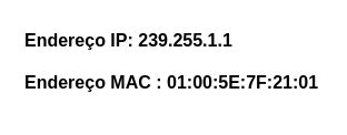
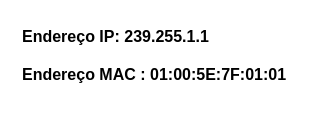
- <mxCell id="2" value="&lt;div&gt;&lt;b&gt;Endereço IP: &lt;span style=&quot;color: light-dark(rgb(0, 0, 0), rgb(0, 102, 204));&quot;&gt;239.255.1.1&lt;/span&gt;&lt;/b&gt;&lt;/div&gt;&lt;div&gt;&lt;b&gt;&lt;br&gt;&lt;/b&gt;&lt;/div&gt;&lt;div&gt;&lt;b&gt;Endereço MAC : &lt;span style=&quot;color: light-dark(rgb(0, 0, 0), rgb(204, 0, 204));&quot;&gt;01:00:5E:7F:21:01&lt;br&gt;&lt;/span&gt;&lt;/b&gt;&lt;/div&gt;" style="text;html=1;whiteSpace=wrap;overflow=hidden;rounded=0;fontFamily=Helvetica;fontStyle=0;fontSize=16;" vertex="1" parent="1"><mxGeometry x="20" y="20" width="270" height="80" as="geometry" /></mxCell>
+ <mxCell id="2" value="&lt;div&gt;&lt;b&gt;Endereço IP: &lt;span style=&quot;color: light-dark(rgb(0, 0, 0), rgb(0, 102, 204));&quot;&gt;239.255.1.1&lt;/span&gt;&lt;/b&gt;&lt;/div&gt;&lt;div&gt;&lt;b&gt;&lt;br&gt;&lt;/b&gt;&lt;/div&gt;&lt;div&gt;&lt;b&gt;Endereço MAC : &lt;span style=&quot;color: light-dark(rgb(0, 0, 0), rgb(204, 0, 204));&quot;&gt;01:00:5E:7F:01:01&lt;br&gt;&lt;/span&gt;&lt;/b&gt;&lt;/div&gt;" style="text;html=1;whiteSpace=wrap;overflow=hidden;rounded=0;fontFamily=Helvetica;fontStyle=0;fontSize=16;" vertex="1" parent="1"><mxGeometry x="20" y="20" width="270" height="80" as="geometry" /></mxCell>
